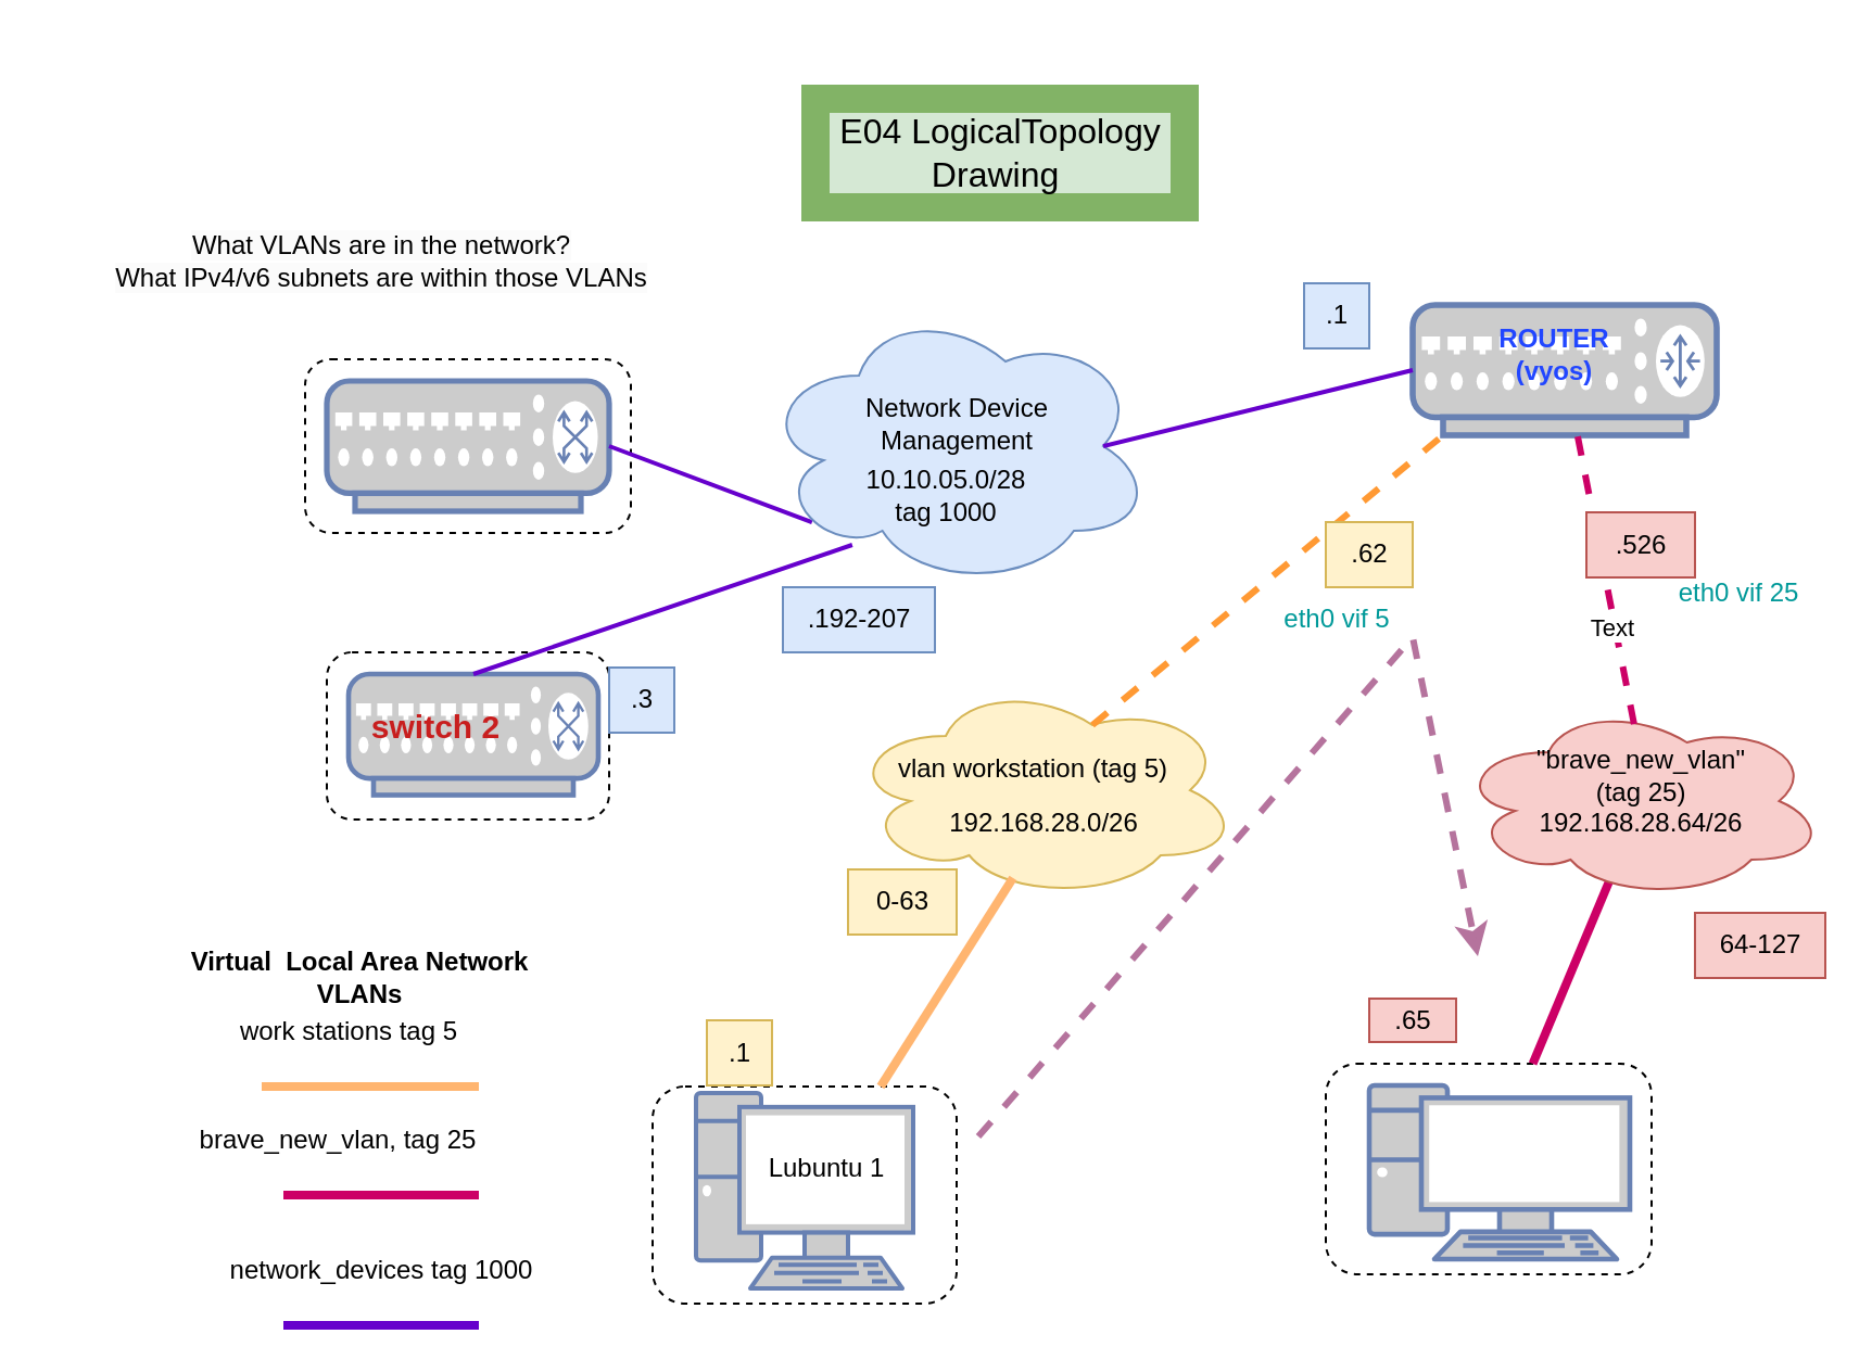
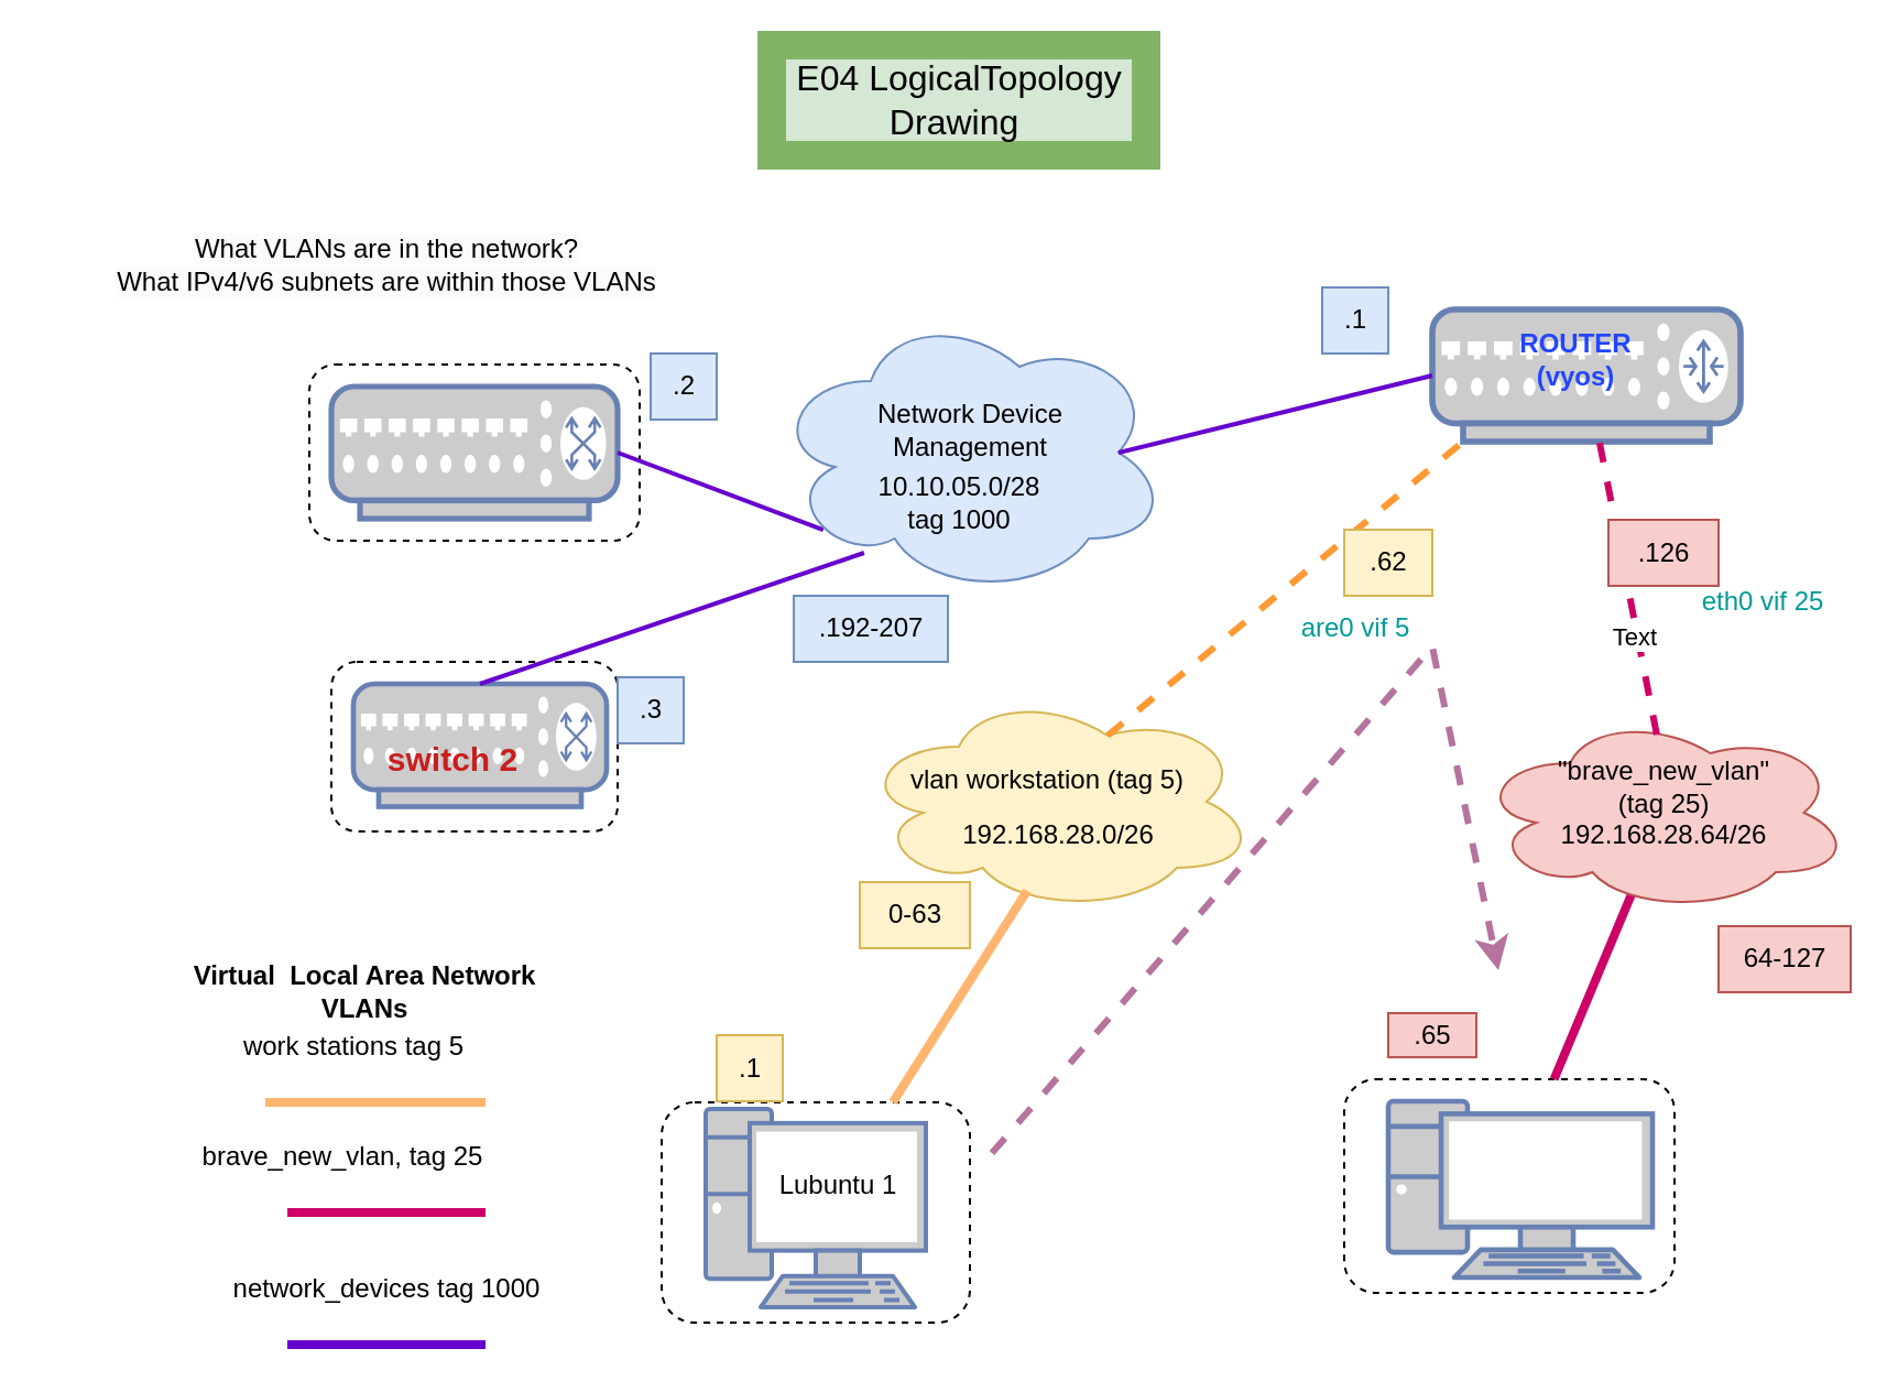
- <mxCell id="54" value="&lt;font style=&quot;font-size: 16px;&quot;&gt;E04 LogicalTopology&lt;br&gt;&amp;nbsp;Drawing&amp;nbsp;&amp;nbsp;&lt;/font&gt;" style="text;html=1;align=center;verticalAlign=middle;resizable=0;points=[];autosize=1;strokeColor=#82b366;fillColor=#d5e8d4;strokeWidth=13;" parent="1" vertex="1"><mxGeometry x="375" y="45" width="170" height="50" as="geometry" /></mxCell>
+ <mxCell id="54" value="&lt;font style=&quot;font-size: 16px;&quot;&gt;E04 LogicalTopology&lt;br&gt;&amp;nbsp;Drawing&amp;nbsp;&amp;nbsp;&lt;/font&gt;" style="text;html=1;align=center;verticalAlign=middle;resizable=0;points=[];autosize=1;strokeColor=#82b366;fillColor=#d5e8d4;strokeWidth=13;" parent="1" vertex="1"><mxGeometry x="350" y="20" width="170" height="50" as="geometry" /></mxCell>
+ <mxCell id="49" value=".2" style="text;html=1;align=center;verticalAlign=middle;resizable=0;points=[];autosize=1;strokeColor=#6c8ebf;fillColor=#dae8fc;" parent="1" vertex="1"><mxGeometry x="295" y="160" width="30" height="30" as="geometry" /></mxCell>
- <mxCell id="39" value=".526" style="text;html=1;align=center;verticalAlign=middle;resizable=0;points=[];autosize=1;strokeColor=#b85450;fillColor=#f8cecc;" parent="1" vertex="1"><mxGeometry x="730" y="235.5" width="50" height="30" as="geometry" /></mxCell>
+ <mxCell id="39" value=".126" style="text;html=1;align=center;verticalAlign=middle;resizable=0;points=[];autosize=1;strokeColor=#b85450;fillColor=#f8cecc;" parent="1" vertex="1"><mxGeometry x="730" y="235.5" width="50" height="30" as="geometry" /></mxCell>
- <mxCell id="41" value="&lt;font color=&quot;#009999&quot;&gt;eth0 vif 5&lt;/font&gt;" style="text;html=1;align=center;verticalAlign=middle;resizable=0;points=[];autosize=1;strokeColor=none;fillColor=none;" parent="1" vertex="1"><mxGeometry x="580" y="270" width="70" height="30" as="geometry" /></mxCell>
+ <mxCell id="41" value="&lt;font color=&quot;#009999&quot;&gt;are0 vif 5&lt;/font&gt;" style="text;html=1;align=center;verticalAlign=middle;resizable=0;points=[];autosize=1;strokeColor=none;fillColor=none;" parent="1" vertex="1"><mxGeometry x="580" y="270" width="70" height="30" as="geometry" /></mxCell>
- <mxCell id="11" value="&lt;b&gt;switch 2&lt;/b&gt;" style="text;html=1;align=center;verticalAlign=middle;resizable=0;points=[];autosize=1;strokeColor=none;fillColor=none;strokeWidth=4;fontSize=15;fontColor=#c81e1e;" parent="1" vertex="1"><mxGeometry x="160" y="318.5" width="80" height="30" as="geometry" /></mxCell>
+ <mxCell id="11" value="&lt;b&gt;switch 2&lt;/b&gt;" style="text;html=1;align=center;verticalAlign=middle;resizable=0;points=[];autosize=1;strokeColor=none;fillColor=none;strokeWidth=4;fontSize=15;fontColor=#c81e1e;" parent="1" vertex="1"><mxGeometry x="165" y="328.5" width="80" height="30" as="geometry" /></mxCell>
